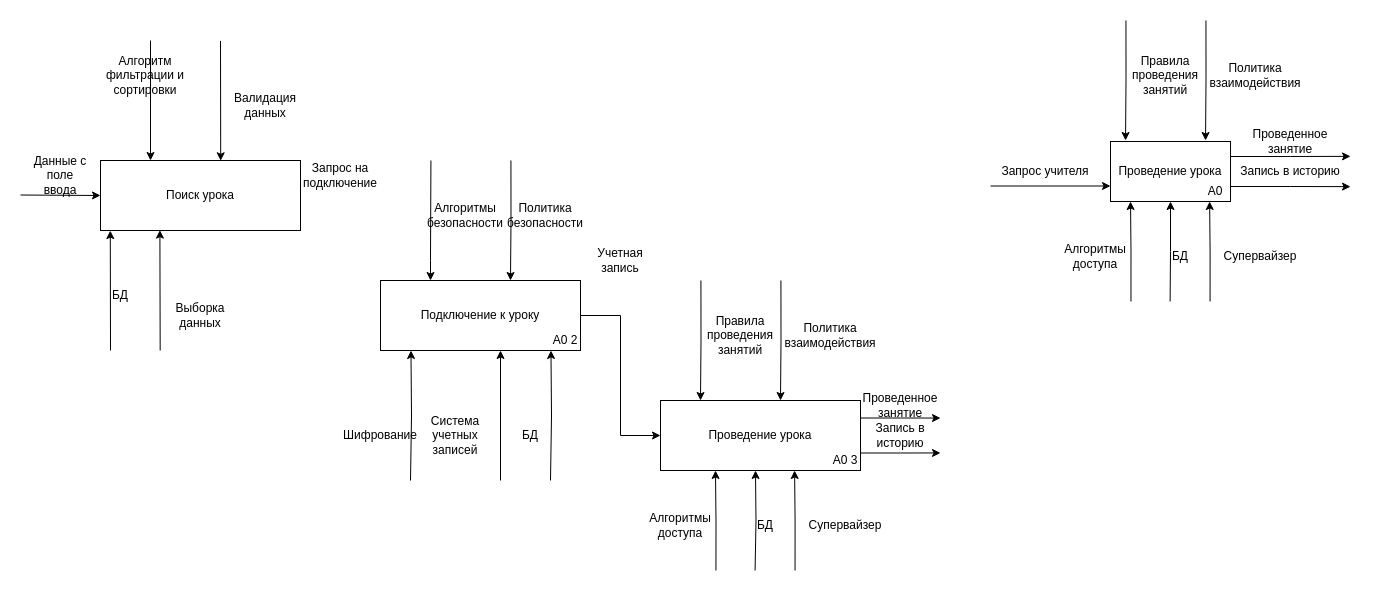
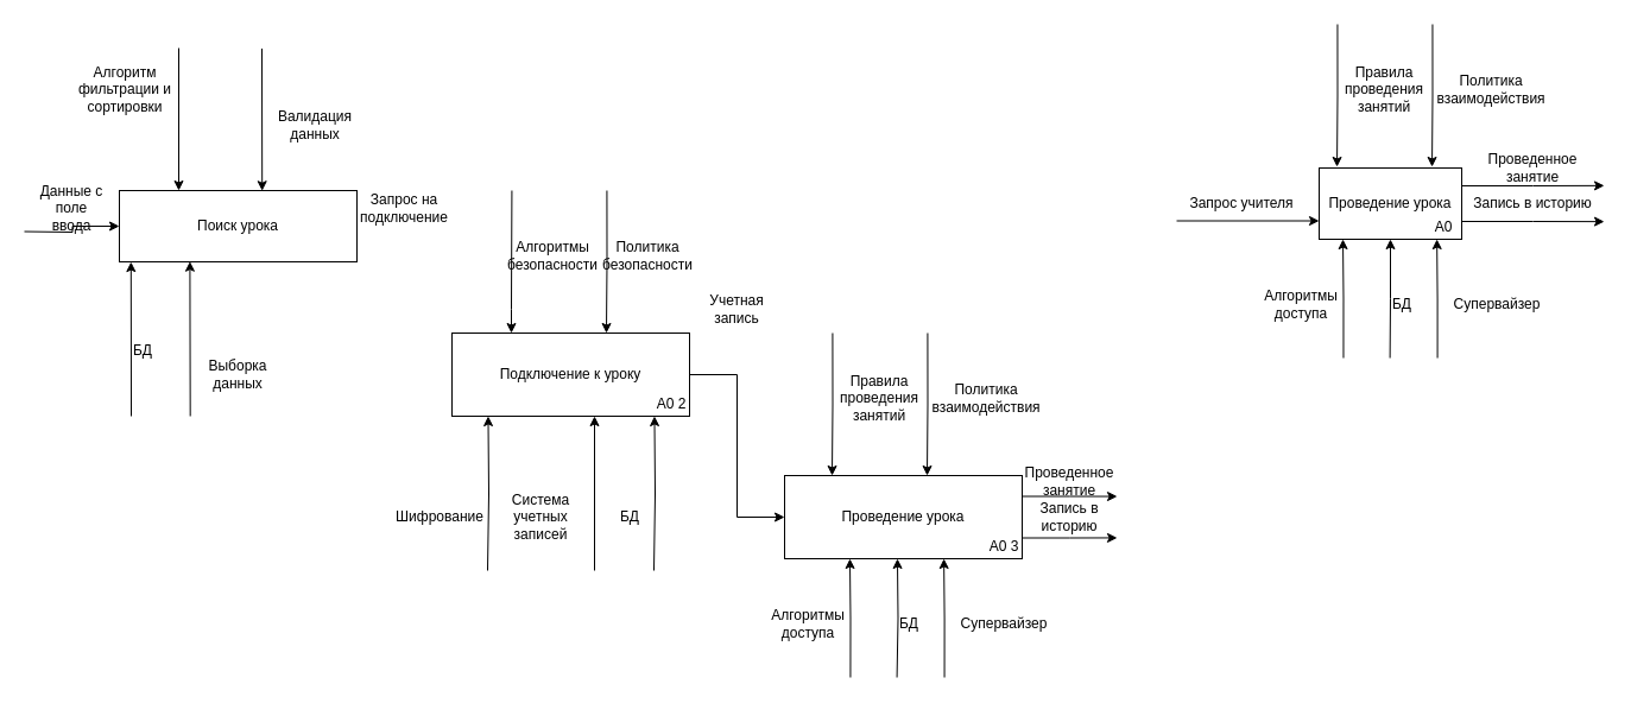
- <mxCell id="26" value="Алгоритм фильтрации и сортировки" style="text;html=1;align=center;verticalAlign=middle;whiteSpace=wrap;rounded=0;" parent="1" vertex="1"><mxGeometry x="100" y="60" width="90" height="30" as="geometry" /></mxCell>
+ <mxCell id="26" value="Алгоритм фильтрации и сортировки" style="text;html=1;align=center;verticalAlign=middle;whiteSpace=wrap;rounded=0;" parent="1" vertex="1"><mxGeometry x="60" y="60" width="90" height="30" as="geometry" /></mxCell>
- <mxCell id="24" value="Поиск урока" style="rounded=0;whiteSpace=wrap;html=1;" parent="1" vertex="1"><mxGeometry x="100" y="160" width="200" height="70" as="geometry" /></mxCell>
+ <mxCell id="24" value="Поиск урока" style="rounded=0;whiteSpace=wrap;html=1;" parent="1" vertex="1"><mxGeometry x="100" y="160" width="200" height="60" as="geometry" /></mxCell>
- <mxCell id="61" value="Шифрование" style="text;html=1;align=center;verticalAlign=middle;whiteSpace=wrap;rounded=0;" vertex="1" parent="1"><mxGeometry x="350" y="420" width="60" height="30" as="geometry" /></mxCell>
+ <mxCell id="61" value="Шифрование" style="text;html=1;align=center;verticalAlign=middle;whiteSpace=wrap;rounded=0;" vertex="1" parent="1"><mxGeometry x="340" y="420" width="60" height="30" as="geometry" /></mxCell>
